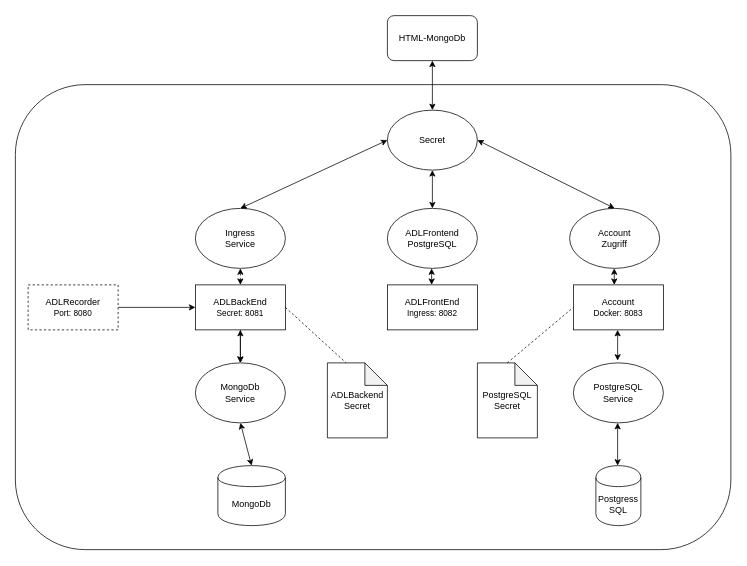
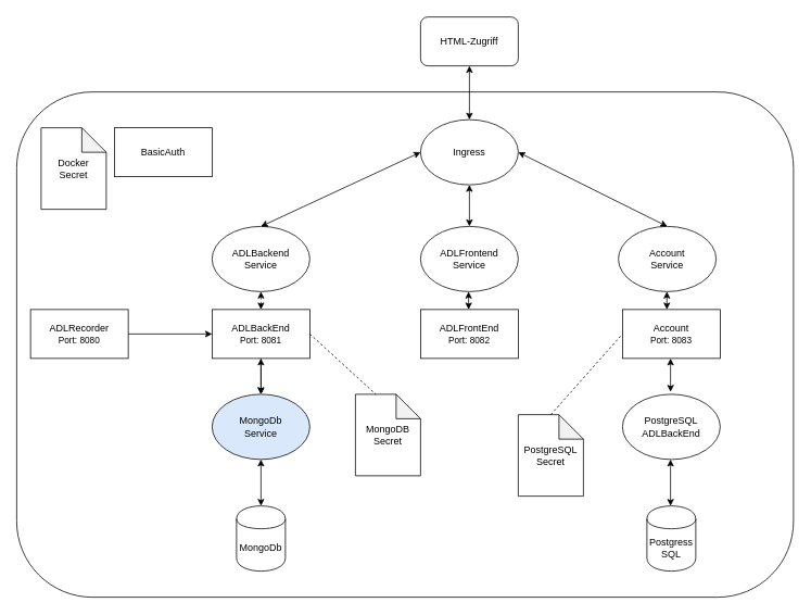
- <mxCell id="19" value="HTML-MongoDb" style="rounded=1;whiteSpace=wrap;html=1;fillColor=none;" vertex="1" parent="1"><mxGeometry x="516" y="20" width="120" height="60" as="geometry" /></mxCell>
+ <mxCell id="19" value="HTML-Zugriff" style="rounded=1;whiteSpace=wrap;html=1;fillColor=none;" vertex="1" parent="1"><mxGeometry x="516" y="20" width="120" height="60" as="geometry" /></mxCell>
+ <mxCell id="32" value="BasicAuth" style="rounded=0;whiteSpace=wrap;html=1;fillColor=none;" vertex="1" parent="1"><mxGeometry x="140" y="156" width="120" height="60" as="geometry" /></mxCell>
- <mxCell id="15" value="Secret" style="ellipse;whiteSpace=wrap;html=1;" vertex="1" parent="1"><mxGeometry x="516" y="146" width="120" height="80" as="geometry" /></mxCell>
+ <mxCell id="15" value="Ingress" style="ellipse;whiteSpace=wrap;html=1;" vertex="1" parent="1"><mxGeometry x="516" y="146" width="120" height="80" as="geometry" /></mxCell>
+ <mxCell id="18" value="Docker&lt;br&gt;Secret" style="shape=note;whiteSpace=wrap;html=1;backgroundOutline=1;darkOpacity=0.05;fillColor=none;" vertex="1" parent="1"><mxGeometry x="50" y="156" width="80" height="100" as="geometry" /></mxCell>
- <mxCell id="11" value="Ingress&lt;br&gt;Service" style="ellipse;whiteSpace=wrap;html=1;" vertex="1" parent="1"><mxGeometry x="260" y="277" width="120" height="80" as="geometry" /></mxCell>
+ <mxCell id="11" value="ADLBackend&lt;br&gt;Service" style="ellipse;whiteSpace=wrap;html=1;" vertex="1" parent="1"><mxGeometry x="260" y="277" width="120" height="80" as="geometry" /></mxCell>
- <mxCell id="12" value="ADLFrontend&lt;br&gt;PostgreSQL" style="ellipse;whiteSpace=wrap;html=1;" vertex="1" parent="1"><mxGeometry x="516" y="277" width="120" height="80" as="geometry" /></mxCell>
+ <mxCell id="12" value="ADLFrontend&lt;br&gt;Service" style="ellipse;whiteSpace=wrap;html=1;" vertex="1" parent="1"><mxGeometry x="516" y="277" width="120" height="80" as="geometry" /></mxCell>
- <mxCell id="13" value="Account&lt;br&gt;Zugriff" style="ellipse;whiteSpace=wrap;html=1;" vertex="1" parent="1"><mxGeometry x="759" y="277" width="120" height="80" as="geometry" /></mxCell>
+ <mxCell id="13" value="Account&lt;br&gt;Service" style="ellipse;whiteSpace=wrap;html=1;" vertex="1" parent="1"><mxGeometry x="759" y="277" width="120" height="80" as="geometry" /></mxCell>
- <mxCell id="3" value="ADLRecorder&lt;br&gt;&lt;font style=&quot;font-size: 11px&quot;&gt;Port: 8080&lt;/font&gt;" style="rounded=0;whiteSpace=wrap;html=1;dashed=1;" parent="1" vertex="1"><mxGeometry x="37" y="379" width="120" height="60" as="geometry" /></mxCell>
+ <mxCell id="3" value="ADLRecorder&lt;br&gt;&lt;font style=&quot;font-size: 11px&quot;&gt;Port: 8080&lt;/font&gt;" style="rounded=0;whiteSpace=wrap;html=1;" parent="1" vertex="1"><mxGeometry x="37" y="379" width="120" height="60" as="geometry" /></mxCell>
- <mxCell id="5" value="ADLBackEnd&lt;br&gt;&lt;font style=&quot;font-size: 11px&quot;&gt;Secret: 8081&lt;/font&gt;" style="rounded=0;whiteSpace=wrap;html=1;" parent="1" vertex="1"><mxGeometry x="260" y="379" width="120" height="60" as="geometry" /></mxCell>
+ <mxCell id="5" value="ADLBackEnd&lt;br&gt;&lt;font style=&quot;font-size: 11px&quot;&gt;Port: 8081&lt;/font&gt;" style="rounded=0;whiteSpace=wrap;html=1;" parent="1" vertex="1"><mxGeometry x="260" y="379" width="120" height="60" as="geometry" /></mxCell>
- <mxCell id="6" value="ADLFrontEnd&lt;br&gt;&lt;font style=&quot;font-size: 11px&quot;&gt;Ingress: 8082&lt;/font&gt;" style="rounded=0;whiteSpace=wrap;html=1;" parent="1" vertex="1"><mxGeometry x="516" y="379" width="120" height="60" as="geometry" /></mxCell>
+ <mxCell id="6" value="ADLFrontEnd&lt;br&gt;&lt;font style=&quot;font-size: 11px&quot;&gt;Port: 8082&lt;/font&gt;" style="rounded=0;whiteSpace=wrap;html=1;" parent="1" vertex="1"><mxGeometry x="516" y="379" width="120" height="60" as="geometry" /></mxCell>
- <mxCell id="7" value="Account&lt;br&gt;&lt;font style=&quot;font-size: 11px&quot;&gt;Docker: 8083&lt;/font&gt;" style="rounded=0;whiteSpace=wrap;html=1;" parent="1" vertex="1"><mxGeometry x="764" y="379" width="120" height="60" as="geometry" /></mxCell>
+ <mxCell id="7" value="Account&lt;br&gt;&lt;font style=&quot;font-size: 11px&quot;&gt;Port: 8083&lt;/font&gt;" style="rounded=0;whiteSpace=wrap;html=1;" parent="1" vertex="1"><mxGeometry x="764" y="379" width="120" height="60" as="geometry" /></mxCell>
- <mxCell id="10" value="MongoDb&lt;br&gt;Service" style="ellipse;whiteSpace=wrap;html=1;" vertex="1" parent="1"><mxGeometry x="260" y="483" width="120" height="80" as="geometry" /></mxCell>
+ <mxCell id="10" value="MongoDb&lt;br&gt;Service" style="ellipse;whiteSpace=wrap;html=1;fillColor=#dae8fc;" vertex="1" parent="1"><mxGeometry x="260" y="483" width="120" height="80" as="geometry" /></mxCell>
- <mxCell id="14" value="PostgreSQL&lt;br&gt;Service" style="ellipse;whiteSpace=wrap;html=1;" vertex="1" parent="1"><mxGeometry x="764" y="483" width="120" height="80" as="geometry" /></mxCell>
+ <mxCell id="14" value="PostgreSQL&lt;br&gt;ADLBackEnd" style="ellipse;whiteSpace=wrap;html=1;" vertex="1" parent="1"><mxGeometry x="764" y="483" width="120" height="80" as="geometry" /></mxCell>
- <mxCell id="16" value="ADLBackend&lt;br&gt;Secret" style="shape=note;whiteSpace=wrap;html=1;backgroundOutline=1;darkOpacity=0.05;fillColor=none;" vertex="1" parent="1"><mxGeometry x="436" y="483" width="80" height="100" as="geometry" /></mxCell>
+ <mxCell id="16" value="MongoDB&lt;br&gt;Secret" style="shape=note;whiteSpace=wrap;html=1;backgroundOutline=1;darkOpacity=0.05;fillColor=none;" vertex="1" parent="1"><mxGeometry x="436" y="483" width="80" height="100" as="geometry" /></mxCell>
- <mxCell id="17" value="PostgreSQL&lt;br&gt;Secret" style="shape=note;whiteSpace=wrap;html=1;backgroundOutline=1;darkOpacity=0.05;fillColor=none;" vertex="1" parent="1"><mxGeometry x="636" y="483" width="80" height="100" as="geometry" /></mxCell>
+ <mxCell id="17" value="PostgreSQL&lt;br&gt;Secret" style="shape=note;whiteSpace=wrap;html=1;backgroundOutline=1;darkOpacity=0.05;fillColor=none;" vertex="1" parent="1"><mxGeometry x="636" y="508" width="80" height="100" as="geometry" /></mxCell>
- <mxCell id="8" value="MongoDb&lt;br&gt;" style="shape=cylinder;whiteSpace=wrap;html=1;boundedLbl=1;backgroundOutline=1;" parent="1" vertex="1"><mxGeometry x="290" y="620" width="90" height="80" as="geometry" /></mxCell>
+ <mxCell id="8" value="MongoDb&lt;br&gt;" style="shape=cylinder;whiteSpace=wrap;html=1;boundedLbl=1;backgroundOutline=1;" parent="1" vertex="1"><mxGeometry x="290" y="620" width="60" height="80" as="geometry" /></mxCell>
